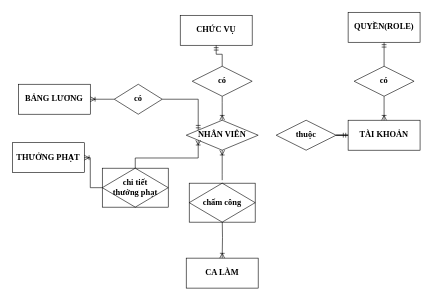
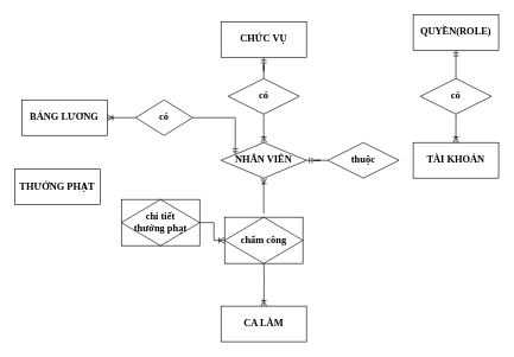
- <mxCell id="2" value="&lt;font style=&quot;font-size: 14px;&quot; face=&quot;Times New Roman&quot;&gt;&lt;b&gt;CHỨC VỤ&lt;/b&gt;&lt;/font&gt;" style="rounded=0;whiteSpace=wrap;html=1;" parent="1" vertex="1"><mxGeometry x="300" y="25" width="120" height="50" as="geometry" /></mxCell>
+ <mxCell id="2" value="&lt;font style=&quot;font-size: 14px;&quot; face=&quot;Times New Roman&quot;&gt;&lt;b&gt;CHỨC VỤ&lt;/b&gt;&lt;/font&gt;" style="rounded=0;whiteSpace=wrap;html=1;" parent="1" vertex="1"><mxGeometry x="310" y="30" width="120" height="50" as="geometry" /></mxCell>
+ <mxCell id="21" style="edgeStyle=orthogonalEdgeStyle;rounded=0;orthogonalLoop=1;jettySize=auto;html=1;endArrow=ERmandOne;endFill=0;" parent="1" source="23" target="5" edge="1"><mxGeometry relative="1" as="geometry" /></mxCell>
- <mxCell id="22" style="edgeStyle=orthogonalEdgeStyle;rounded=0;orthogonalLoop=1;jettySize=auto;html=1;endArrow=ERmandOne;endFill=0;" parent="1" source="23" target="6" edge="1"><mxGeometry relative="1" as="geometry" /></mxCell>
- <mxCell id="16" style="edgeStyle=orthogonalEdgeStyle;rounded=0;orthogonalLoop=1;jettySize=auto;html=1;endArrow=ERoneToMany;endFill=0;" edge="1" parent="1" source="17" target="5"><mxGeometry relative="1" as="geometry"><Array as="points"><mxPoint x="330" y="263" /></Array></mxGeometry></mxCell>
- <mxCell id="15" style="edgeStyle=orthogonalEdgeStyle;rounded=0;orthogonalLoop=1;jettySize=auto;html=1;fontFamily=Times New Roman;fontSize=14;endArrow=ERoneToMany;endFill=0;" parent="1" source="17" target="7" edge="1"><mxGeometry relative="1" as="geometry"><mxPoint x="-160" y="345" as="targetPoint" /></mxGeometry></mxCell>
+ <mxCell id="15" style="edgeStyle=orthogonalEdgeStyle;rounded=0;orthogonalLoop=1;jettySize=auto;html=1;fontFamily=Times New Roman;fontSize=14;endArrow=ERoneToMany;endFill=0;" parent="1" source="17" target="26" edge="1"><mxGeometry relative="1" as="geometry"><mxPoint x="-160" y="345" as="targetPoint" /></mxGeometry></mxCell>
